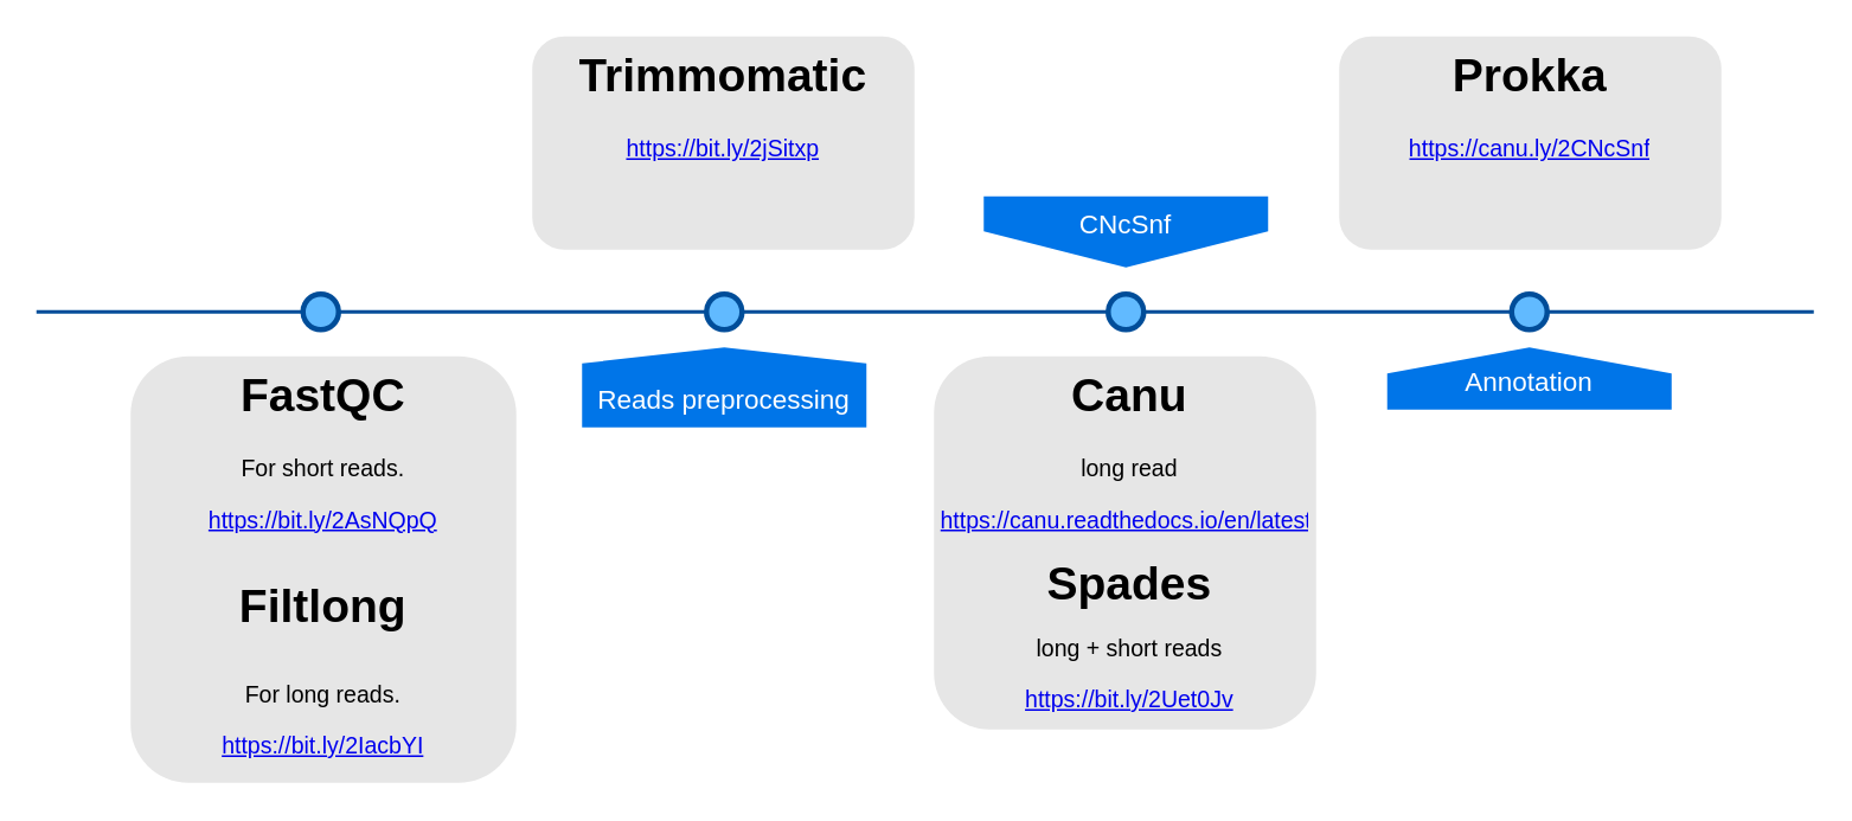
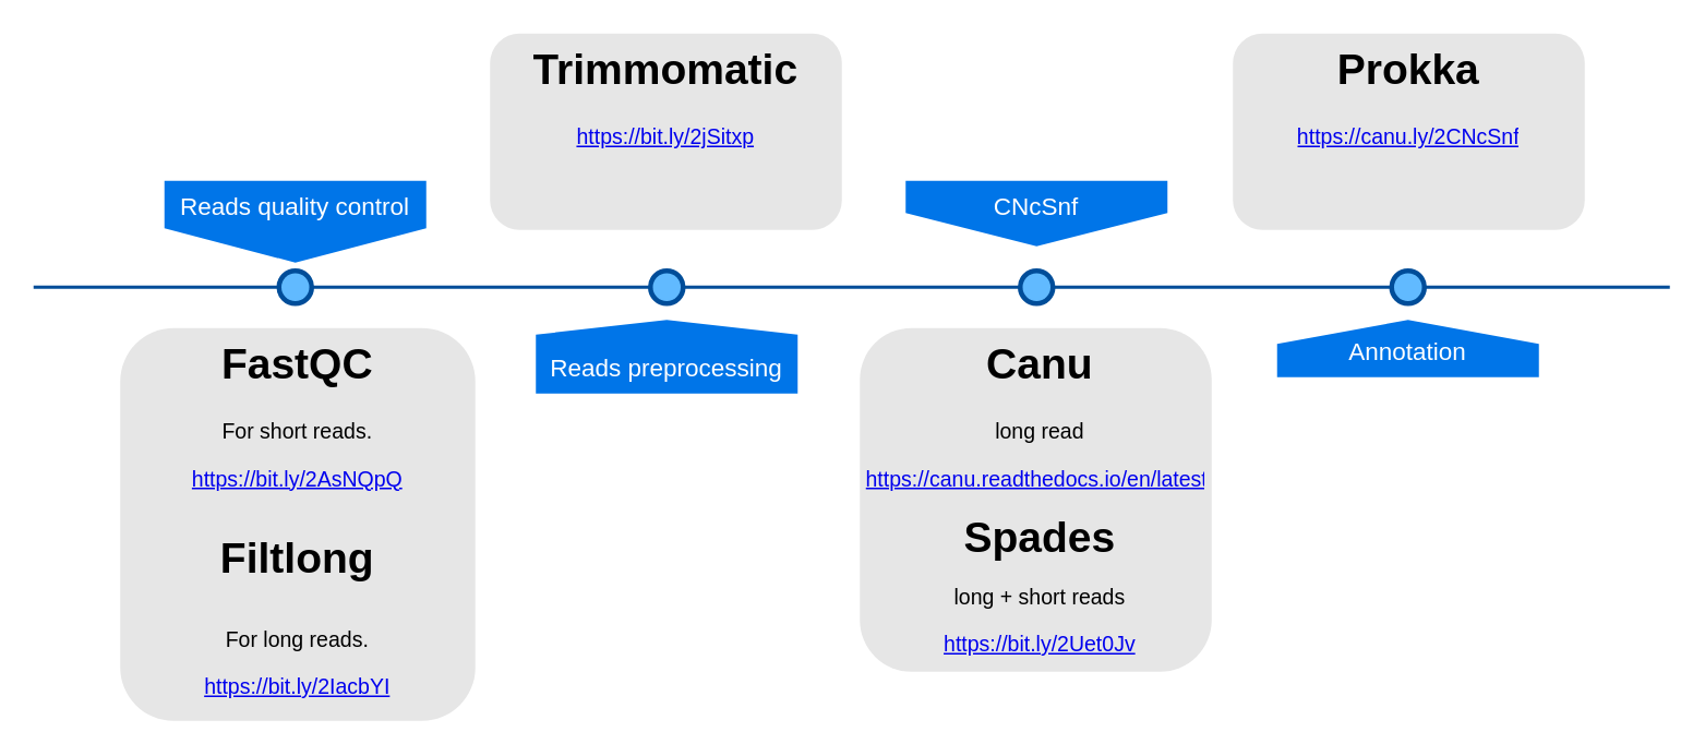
+ <mxCell id="3" value="Reads quality control" style="shape=offPageConnector;whiteSpace=wrap;html=1;fillColor=#0075E8;fontSize=15;fontColor=#FFFFFF;size=0.42;verticalAlign=top;strokeColor=none;" parent="1" vertex="1"><mxGeometry x="100" y="110" width="160" height="50" as="geometry" /></mxCell>
